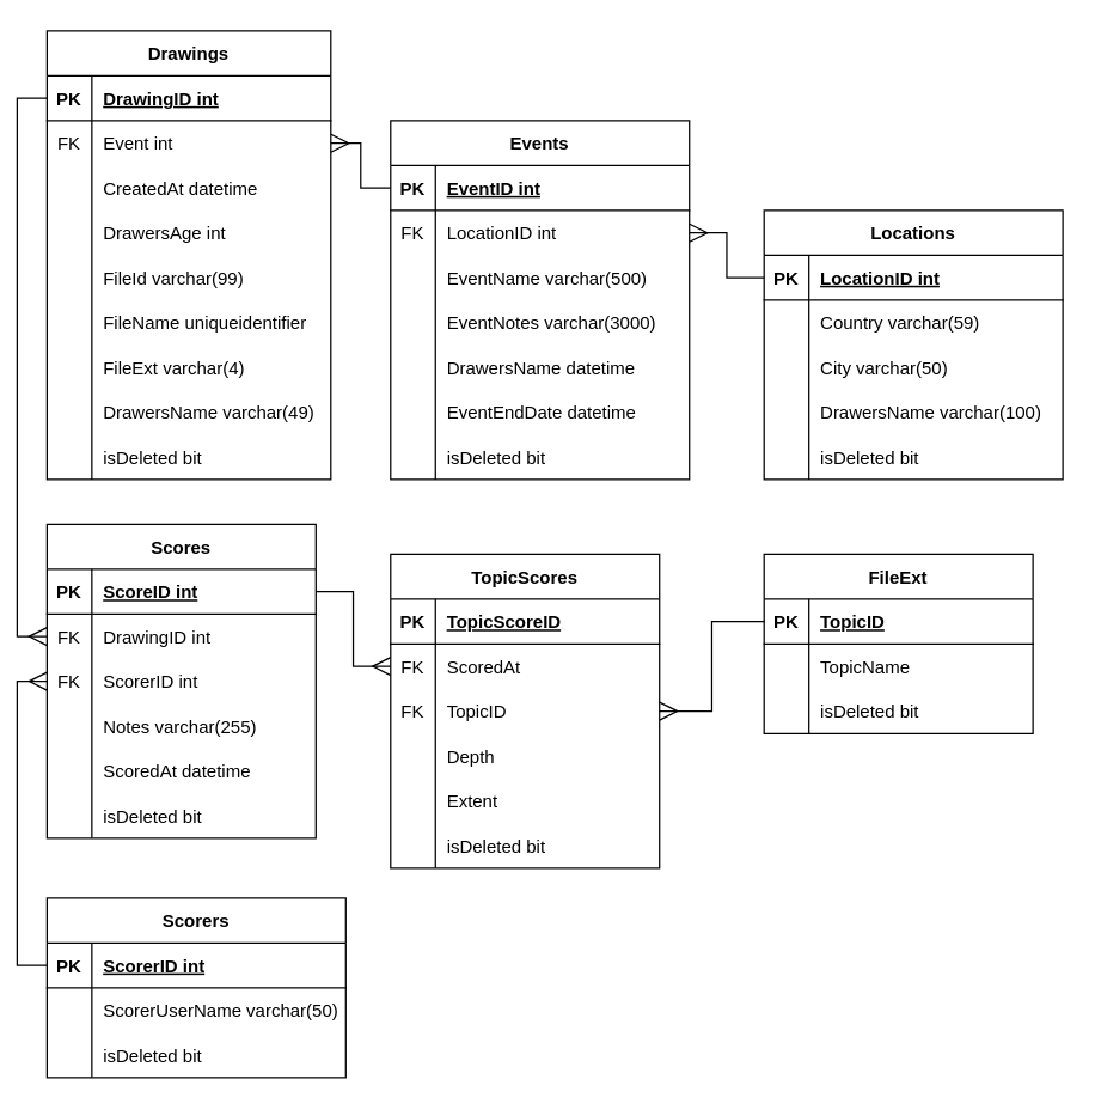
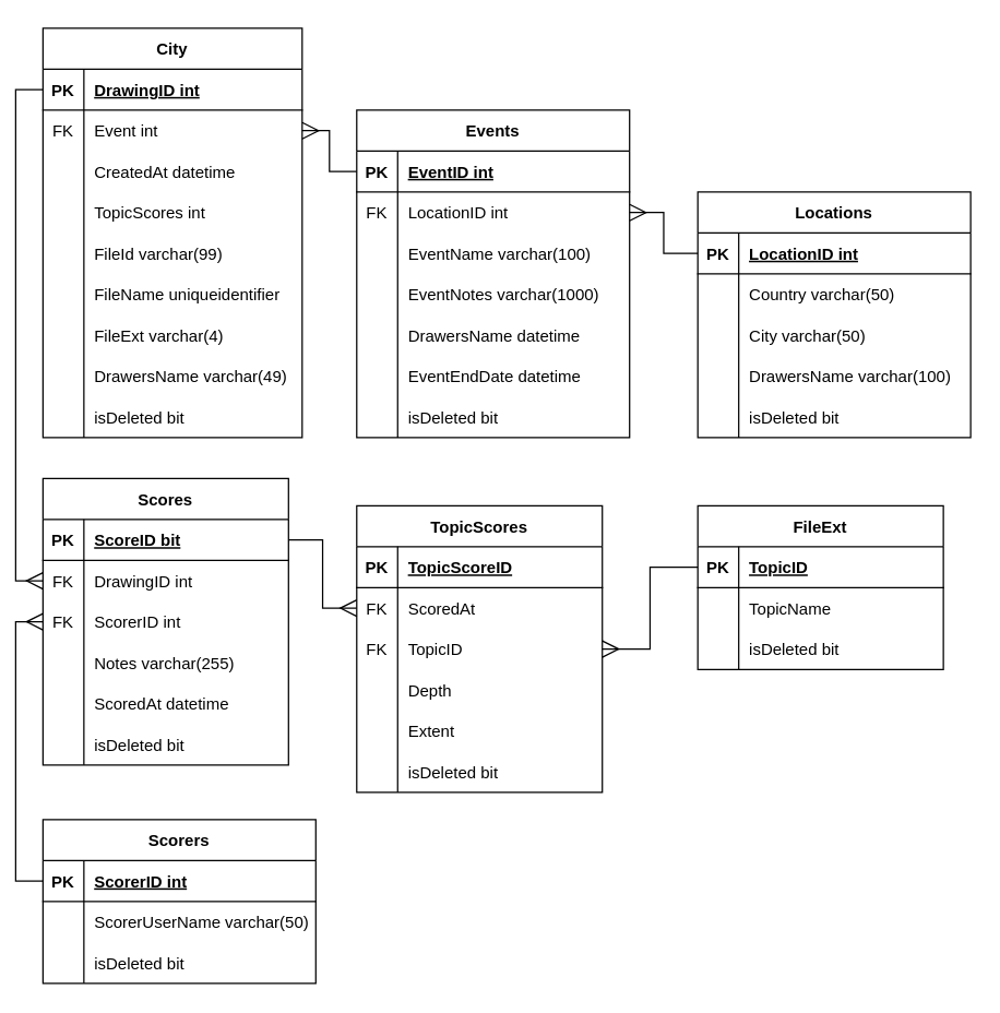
- <mxCell id="2" value="Drawings" style="shape=table;startSize=30;container=1;collapsible=1;childLayout=tableLayout;fixedRows=1;rowLines=0;fontStyle=1;align=center;resizeLast=1;" parent="1" vertex="1"><mxGeometry x="20" y="20" width="190" height="300" as="geometry" /></mxCell>
+ <mxCell id="2" value="City" style="shape=table;startSize=30;container=1;collapsible=1;childLayout=tableLayout;fixedRows=1;rowLines=0;fontStyle=1;align=center;resizeLast=1;" parent="1" vertex="1"><mxGeometry x="20" y="20" width="190" height="300" as="geometry" /></mxCell>
- <mxCell id="14" value="DrawersAge int" style="shape=partialRectangle;connectable=0;fillColor=none;top=0;left=0;bottom=0;right=0;align=left;spacingLeft=6;overflow=hidden;" parent="12" vertex="1"><mxGeometry x="30" width="160" height="30" as="geometry"><mxRectangle width="160" height="30" as="alternateBounds" /></mxGeometry></mxCell>
+ <mxCell id="14" value="TopicScores int" style="shape=partialRectangle;connectable=0;fillColor=none;top=0;left=0;bottom=0;right=0;align=left;spacingLeft=6;overflow=hidden;" parent="12" vertex="1"><mxGeometry x="30" width="160" height="30" as="geometry"><mxRectangle width="160" height="30" as="alternateBounds" /></mxGeometry></mxCell>
- <mxCell id="69" value="EventName varchar(500)" style="shape=partialRectangle;connectable=0;fillColor=none;top=0;left=0;bottom=0;right=0;align=left;spacingLeft=6;overflow=hidden;" parent="67" vertex="1"><mxGeometry x="30" width="170" height="30" as="geometry"><mxRectangle width="170" height="30" as="alternateBounds" /></mxGeometry></mxCell>
+ <mxCell id="69" value="EventName varchar(100)" style="shape=partialRectangle;connectable=0;fillColor=none;top=0;left=0;bottom=0;right=0;align=left;spacingLeft=6;overflow=hidden;" parent="67" vertex="1"><mxGeometry x="30" width="170" height="30" as="geometry"><mxRectangle width="170" height="30" as="alternateBounds" /></mxGeometry></mxCell>
- <mxCell id="72" value="EventNotes varchar(3000)" style="shape=partialRectangle;connectable=0;fillColor=none;top=0;left=0;bottom=0;right=0;align=left;spacingLeft=6;overflow=hidden;" parent="70" vertex="1"><mxGeometry x="30" width="170" height="30" as="geometry"><mxRectangle width="170" height="30" as="alternateBounds" /></mxGeometry></mxCell>
+ <mxCell id="72" value="EventNotes varchar(1000)" style="shape=partialRectangle;connectable=0;fillColor=none;top=0;left=0;bottom=0;right=0;align=left;spacingLeft=6;overflow=hidden;" parent="70" vertex="1"><mxGeometry x="30" width="170" height="30" as="geometry"><mxRectangle width="170" height="30" as="alternateBounds" /></mxGeometry></mxCell>
- <mxCell id="90" value="Country varchar(59)" style="shape=partialRectangle;connectable=0;fillColor=none;top=0;left=0;bottom=0;right=0;align=left;spacingLeft=6;overflow=hidden;" parent="88" vertex="1"><mxGeometry x="30" width="170" height="30" as="geometry"><mxRectangle width="170" height="30" as="alternateBounds" /></mxGeometry></mxCell>
+ <mxCell id="90" value="Country varchar(50)" style="shape=partialRectangle;connectable=0;fillColor=none;top=0;left=0;bottom=0;right=0;align=left;spacingLeft=6;overflow=hidden;" parent="88" vertex="1"><mxGeometry x="30" width="170" height="30" as="geometry"><mxRectangle width="170" height="30" as="alternateBounds" /></mxGeometry></mxCell>
- <mxCell id="43" value="ScoreID int" style="shape=partialRectangle;connectable=0;fillColor=none;top=0;left=0;bottom=0;right=0;align=left;spacingLeft=6;fontStyle=5;overflow=hidden;" parent="41" vertex="1"><mxGeometry x="30" width="150" height="30" as="geometry"><mxRectangle width="150" height="30" as="alternateBounds" /></mxGeometry></mxCell>
+ <mxCell id="43" value="ScoreID bit" style="shape=partialRectangle;connectable=0;fillColor=none;top=0;left=0;bottom=0;right=0;align=left;spacingLeft=6;fontStyle=5;overflow=hidden;" parent="41" vertex="1"><mxGeometry x="30" width="150" height="30" as="geometry"><mxRectangle width="150" height="30" as="alternateBounds" /></mxGeometry></mxCell>
